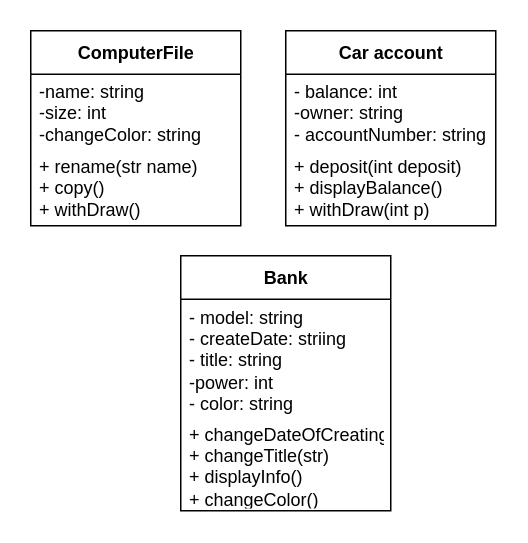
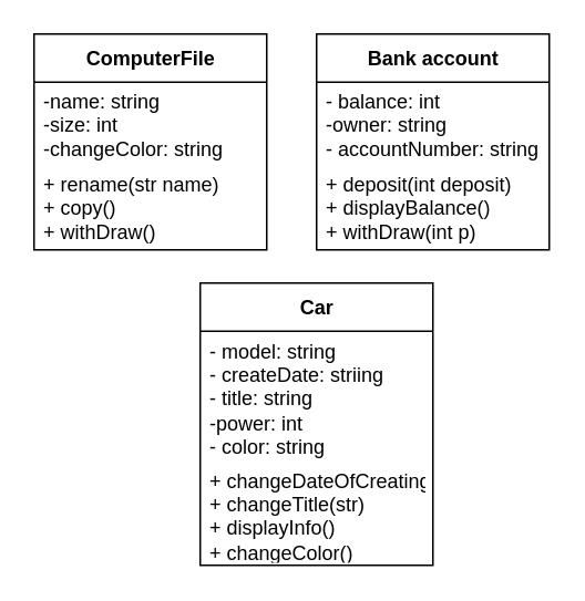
- <mxCell id="5" value="&lt;p class=&quot;Polecenie&quot;&gt;&lt;span lang=&quot;EN-US&quot;&gt;Car account&lt;/span&gt;&lt;/p&gt;" style="swimlane;fontStyle=1;align=center;verticalAlign=middle;childLayout=stackLayout;horizontal=1;startSize=29;horizontalStack=0;resizeParent=1;resizeParentMax=0;resizeLast=0;collapsible=0;marginBottom=0;html=1;" parent="1" vertex="1"><mxGeometry x="190" y="20" width="140" height="130" as="geometry" /></mxCell>
+ <mxCell id="5" value="&lt;p class=&quot;Polecenie&quot;&gt;&lt;span lang=&quot;EN-US&quot;&gt;Bank account&lt;/span&gt;&lt;/p&gt;" style="swimlane;fontStyle=1;align=center;verticalAlign=middle;childLayout=stackLayout;horizontal=1;startSize=29;horizontalStack=0;resizeParent=1;resizeParentMax=0;resizeLast=0;collapsible=0;marginBottom=0;html=1;" parent="1" vertex="1"><mxGeometry x="190" y="20" width="140" height="130" as="geometry" /></mxCell>
- <mxCell id="8" value="&lt;p class=&quot;Polecenie&quot;&gt;&lt;span lang=&quot;EN-US&quot;&gt;Bank&lt;/span&gt;&lt;/p&gt;" style="swimlane;fontStyle=1;align=center;verticalAlign=middle;childLayout=stackLayout;horizontal=1;startSize=29;horizontalStack=0;resizeParent=1;resizeParentMax=0;resizeLast=0;collapsible=0;marginBottom=0;html=1;" vertex="1" parent="1"><mxGeometry x="120" y="170" width="140" height="170" as="geometry" /></mxCell>
+ <mxCell id="8" value="&lt;p class=&quot;Polecenie&quot;&gt;&lt;span lang=&quot;EN-US&quot;&gt;Car&lt;/span&gt;&lt;/p&gt;" style="swimlane;fontStyle=1;align=center;verticalAlign=middle;childLayout=stackLayout;horizontal=1;startSize=29;horizontalStack=0;resizeParent=1;resizeParentMax=0;resizeLast=0;collapsible=0;marginBottom=0;html=1;" vertex="1" parent="1"><mxGeometry x="120" y="170" width="140" height="170" as="geometry" /></mxCell>
